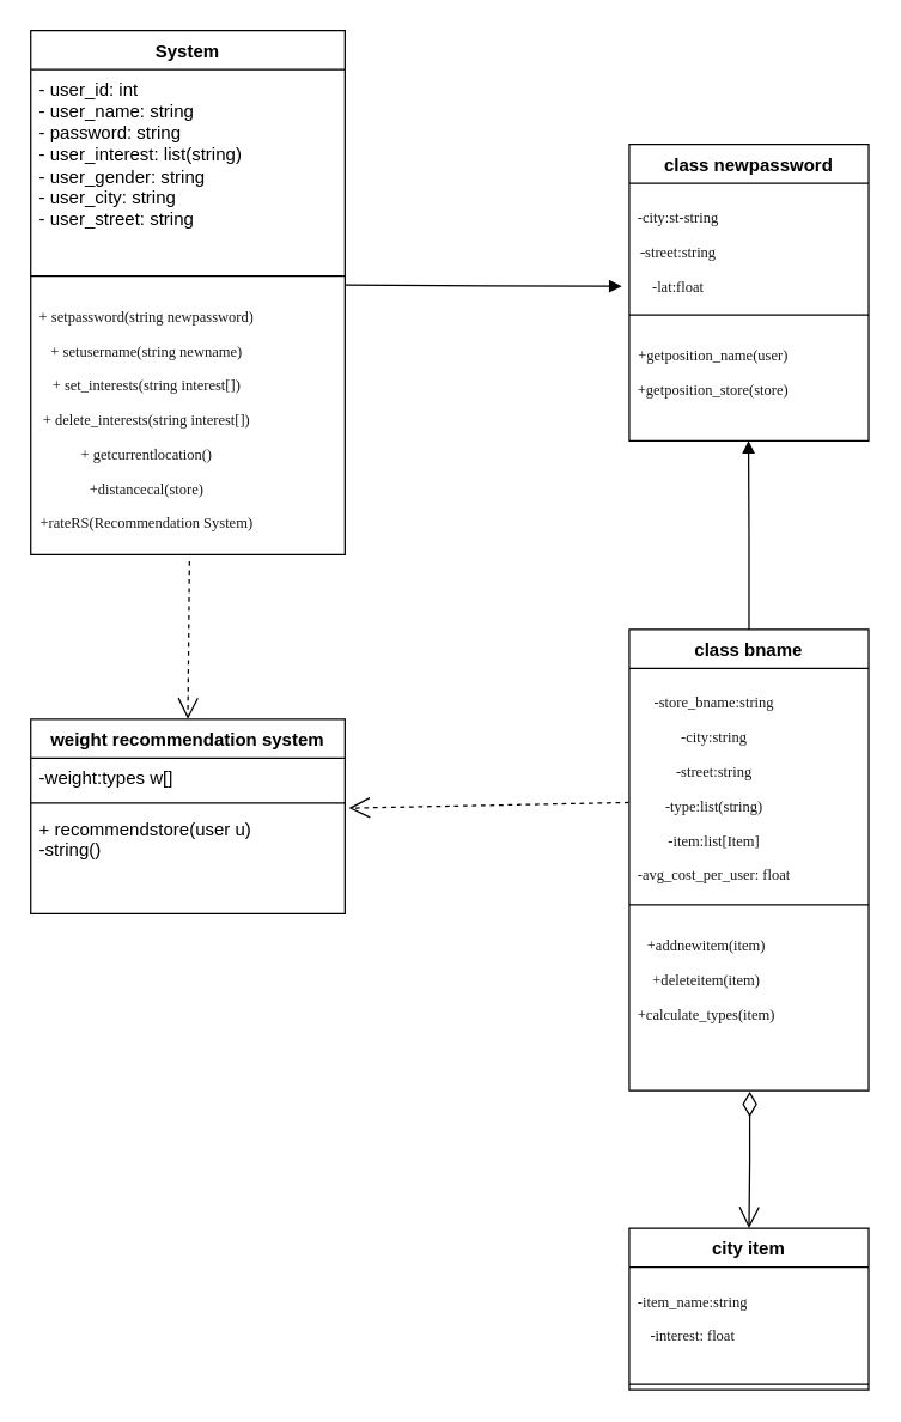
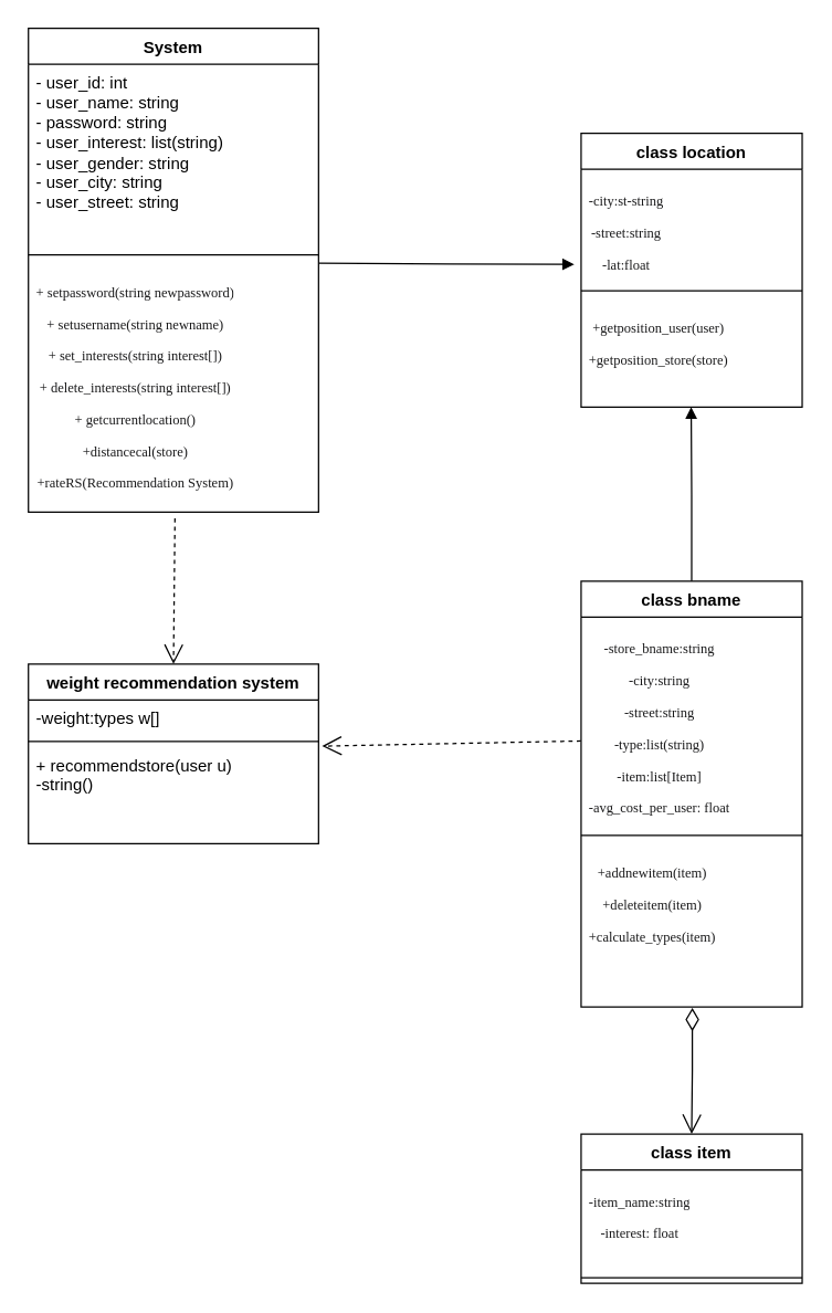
- <mxCell id="16" value="class newpassword" style="swimlane;fontStyle=1;align=center;verticalAlign=top;childLayout=stackLayout;horizontal=1;startSize=26;horizontalStack=0;resizeParent=1;resizeParentMax=0;resizeLast=0;collapsible=1;marginBottom=0;whiteSpace=wrap;html=1;" vertex="1" parent="1"><mxGeometry x="420" y="96" width="160" height="198" as="geometry" /></mxCell>
+ <mxCell id="16" value="class location" style="swimlane;fontStyle=1;align=center;verticalAlign=top;childLayout=stackLayout;horizontal=1;startSize=26;horizontalStack=0;resizeParent=1;resizeParentMax=0;resizeLast=0;collapsible=1;marginBottom=0;whiteSpace=wrap;html=1;" vertex="1" parent="1"><mxGeometry x="420" y="96" width="160" height="198" as="geometry" /></mxCell>
- <mxCell id="19" value="&lt;div style=&quot;line-height: 1.3; font-family: &amp;quot;Source Han Sans CN&amp;quot;; text-align: center; vertical-align: middle; color: rgb(25, 25, 26); font-size: 10px;&quot;&gt;&lt;p&gt;+getposition_name(user)&lt;/p&gt;&lt;p&gt;+getposition_store(store)&lt;/p&gt;&lt;/div&gt;" style="text;strokeColor=none;fillColor=none;align=left;verticalAlign=top;spacingLeft=4;spacingRight=4;overflow=hidden;rotatable=0;points=[[0,0.5],[1,0.5]];portConstraint=eastwest;whiteSpace=wrap;html=1;" vertex="1" parent="16"><mxGeometry y="118" width="160" height="80" as="geometry" /></mxCell>
+ <mxCell id="19" value="&lt;div style=&quot;line-height: 1.3; font-family: &amp;quot;Source Han Sans CN&amp;quot;; text-align: center; vertical-align: middle; color: rgb(25, 25, 26); font-size: 10px;&quot;&gt;&lt;p&gt;+getposition_user(user)&lt;/p&gt;&lt;p&gt;+getposition_store(store)&lt;/p&gt;&lt;/div&gt;" style="text;strokeColor=none;fillColor=none;align=left;verticalAlign=top;spacingLeft=4;spacingRight=4;overflow=hidden;rotatable=0;points=[[0,0.5],[1,0.5]];portConstraint=eastwest;whiteSpace=wrap;html=1;" vertex="1" parent="16"><mxGeometry y="118" width="160" height="80" as="geometry" /></mxCell>
- <mxCell id="22" value="city item" style="swimlane;fontStyle=1;align=center;verticalAlign=top;childLayout=stackLayout;horizontal=1;startSize=26;horizontalStack=0;resizeParent=1;resizeParentMax=0;resizeLast=0;collapsible=1;marginBottom=0;whiteSpace=wrap;html=1;" vertex="1" parent="1"><mxGeometry x="420" y="820" width="160" height="108" as="geometry" /></mxCell>
+ <mxCell id="22" value="class item" style="swimlane;fontStyle=1;align=center;verticalAlign=top;childLayout=stackLayout;horizontal=1;startSize=26;horizontalStack=0;resizeParent=1;resizeParentMax=0;resizeLast=0;collapsible=1;marginBottom=0;whiteSpace=wrap;html=1;" vertex="1" parent="1"><mxGeometry x="420" y="820" width="160" height="108" as="geometry" /></mxCell>
